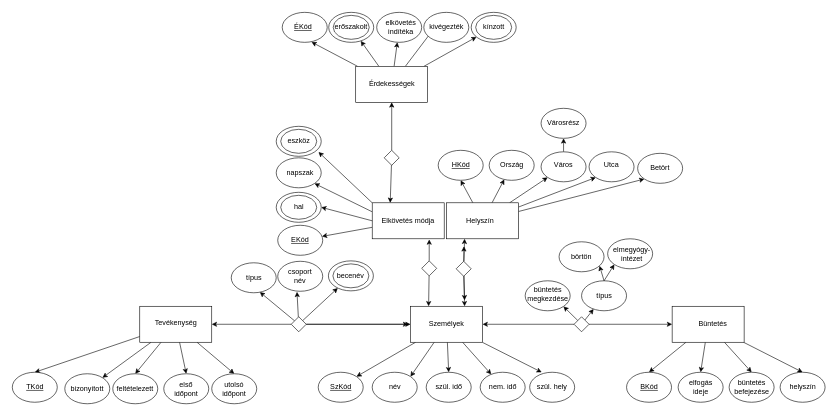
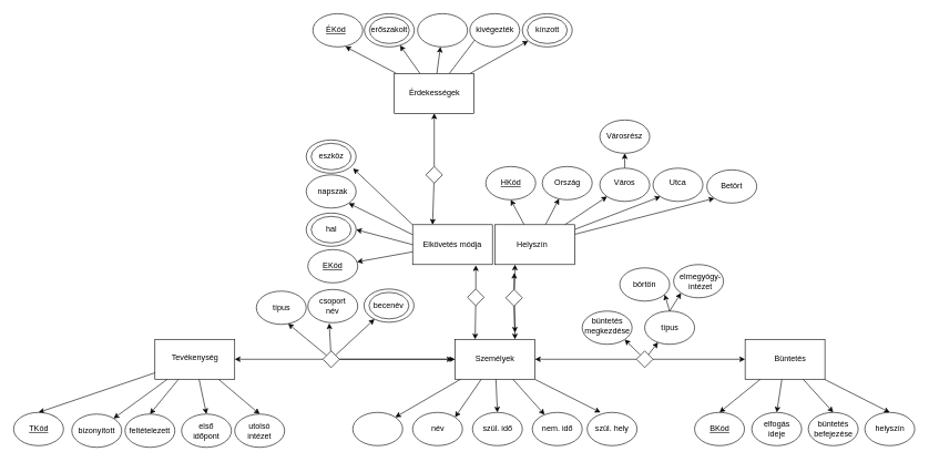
- <mxCell id="116" value="elkövetés indítéka" style="text;html=1;strokeColor=none;fillColor=none;align=center;verticalAlign=middle;whiteSpace=wrap;rounded=0;fontSize=12;" parent="1" vertex="1"><mxGeometry x="637.5" y="30" width="60" height="30" as="geometry" /></mxCell>
- <mxCell id="13" value="&lt;u&gt;SzKód&lt;/u&gt;" style="text;html=1;strokeColor=none;fillColor=none;align=center;verticalAlign=middle;whiteSpace=wrap;rounded=0;" parent="1" vertex="1"><mxGeometry x="537.5" y="630" width="60" height="30" as="geometry" /></mxCell>
- <mxCell id="37" value="utolsó időpont" style="text;html=1;strokeColor=none;fillColor=none;align=center;verticalAlign=middle;whiteSpace=wrap;rounded=0;" parent="1" vertex="1"><mxGeometry x="360" y="632.5" width="60" height="30" as="geometry" /></mxCell>
+ <mxCell id="37" value="utolsó intézet" style="text;html=1;strokeColor=none;fillColor=none;align=center;verticalAlign=middle;whiteSpace=wrap;rounded=0;" parent="1" vertex="1"><mxGeometry x="360" y="632.5" width="60" height="30" as="geometry" /></mxCell>
